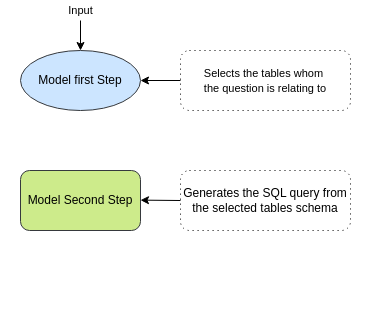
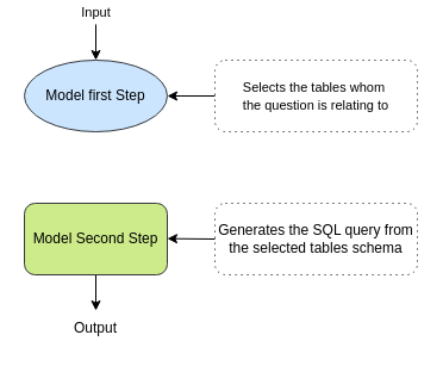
+ <mxCell id="3" style="edgeStyle=orthogonalEdgeStyle;rounded=0;orthogonalLoop=1;jettySize=auto;html=1;exitX=0.5;exitY=1;exitDx=0;exitDy=0;entryX=0.5;entryY=0;entryDx=0;entryDy=0;" parent="1" source="4" target="10" edge="1"><mxGeometry relative="1" as="geometry" /></mxCell>
+ <mxCell id="10" value="Output" style="text;html=1;align=center;verticalAlign=middle;whiteSpace=wrap;rounded=0;" parent="1" vertex="1"><mxGeometry x="50" y="260" width="60" height="30" as="geometry" /></mxCell>
